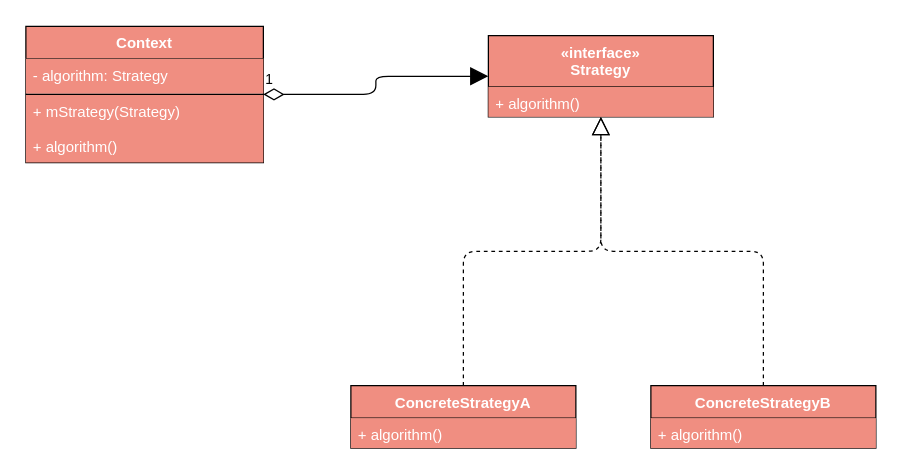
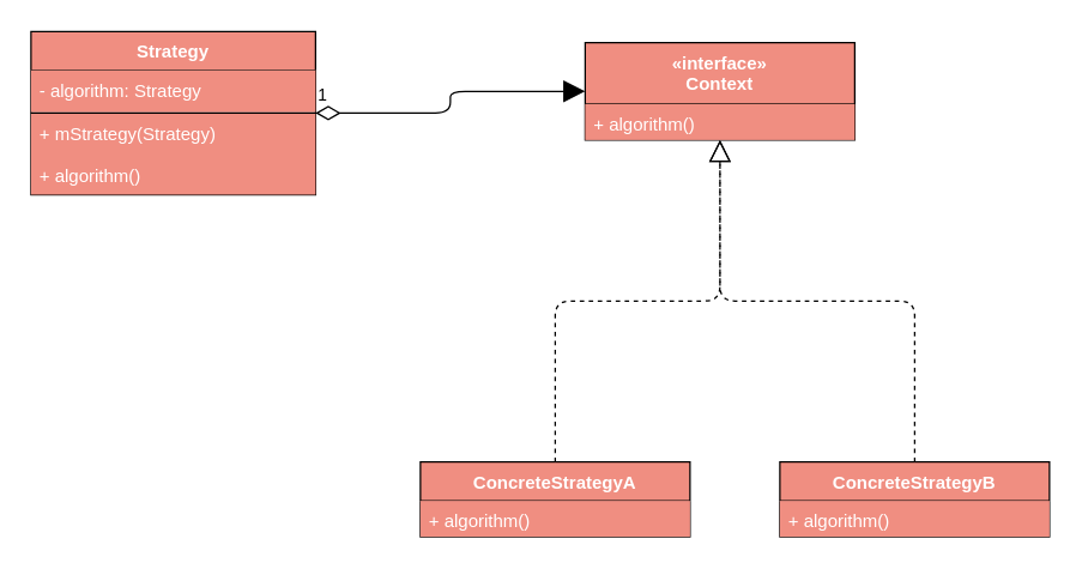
- <mxCell id="10" value="Context" style="swimlane;fontStyle=1;align=center;verticalAlign=top;childLayout=stackLayout;horizontal=1;startSize=26;horizontalStack=0;resizeParent=1;resizeParentMax=0;resizeLast=0;collapsible=1;marginBottom=0;fillColor=#F08E81;fontColor=#FFFFFF;" vertex="1" parent="1"><mxGeometry x="20" y="20.5" width="190" height="109" as="geometry" /></mxCell>
+ <mxCell id="10" value="Strategy" style="swimlane;fontStyle=1;align=center;verticalAlign=top;childLayout=stackLayout;horizontal=1;startSize=26;horizontalStack=0;resizeParent=1;resizeParentMax=0;resizeLast=0;collapsible=1;marginBottom=0;fillColor=#F08E81;fontColor=#FFFFFF;" vertex="1" parent="1"><mxGeometry x="20" y="20.5" width="190" height="109" as="geometry" /></mxCell>
- <mxCell id="2" value="«interface»&#10;Strategy" style="swimlane;fontStyle=1;align=center;verticalAlign=top;childLayout=stackLayout;horizontal=1;startSize=41;horizontalStack=0;resizeParent=1;resizeParentMax=0;resizeLast=0;collapsible=1;marginBottom=0;fillColor=#F08E81;fontColor=#FFFFFF;" vertex="1" parent="1"><mxGeometry x="390" y="28" width="180" height="65" as="geometry" /></mxCell>
+ <mxCell id="2" value="«interface»&#10;Context" style="swimlane;fontStyle=1;align=center;verticalAlign=top;childLayout=stackLayout;horizontal=1;startSize=41;horizontalStack=0;resizeParent=1;resizeParentMax=0;resizeLast=0;collapsible=1;marginBottom=0;fillColor=#F08E81;fontColor=#FFFFFF;" vertex="1" parent="1"><mxGeometry x="390" y="28" width="180" height="65" as="geometry" /></mxCell>
